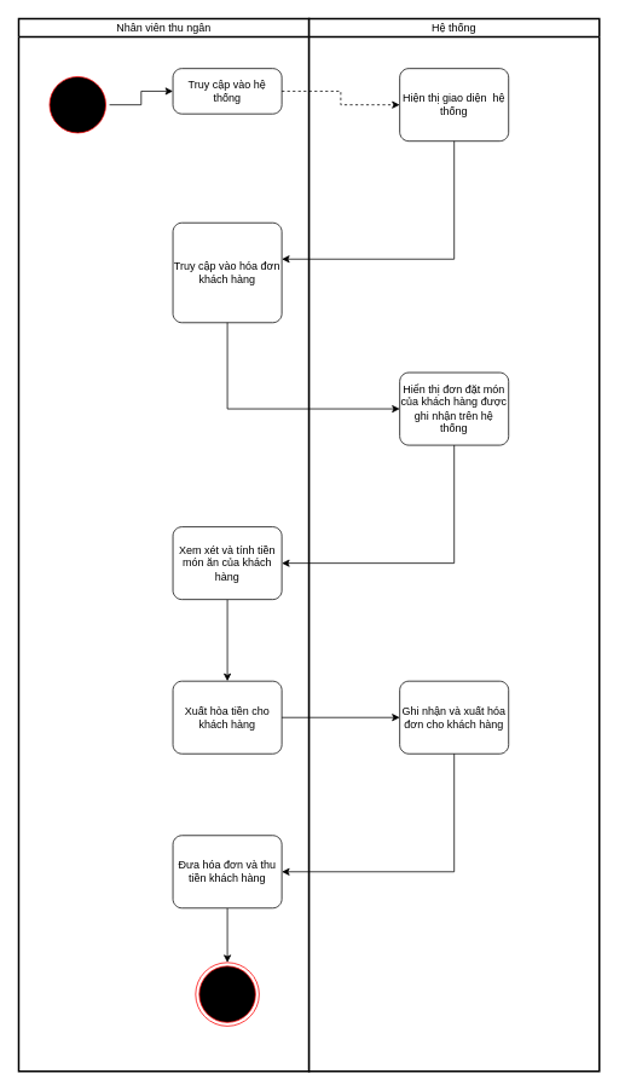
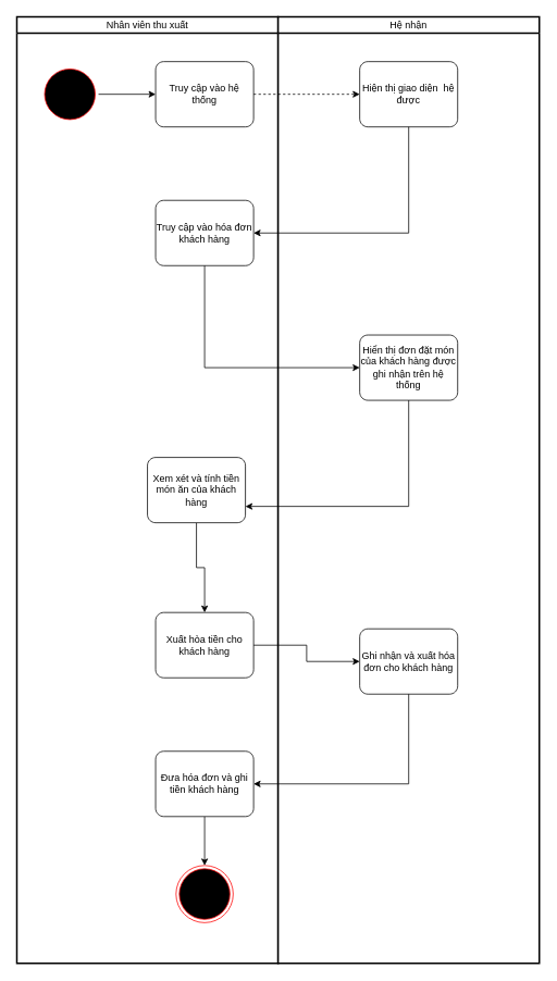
- <mxCell id="2" value="Nhân viên thu ngân" style="swimlane;html=1;startSize=20;fontStyle=0;collapsible=0;horizontal=1;swimlaneLine=1;strokeWidth=2;swimlaneFillColor=#ffffff;whiteSpace=wrap;" vertex="1" parent="1"><mxGeometry x="20" y="20" width="320" height="1160" as="geometry" /></mxCell>
+ <mxCell id="2" value="Nhân viên thu xuất" style="swimlane;html=1;startSize=20;fontStyle=0;collapsible=0;horizontal=1;swimlaneLine=1;strokeWidth=2;swimlaneFillColor=#ffffff;whiteSpace=wrap;" vertex="1" parent="1"><mxGeometry x="20" y="20" width="320" height="1160" as="geometry" /></mxCell>
- <mxCell id="13" value="Hệ thống" style="swimlane;html=1;startSize=20;fontStyle=0;collapsible=0;horizontal=1;swimlaneLine=1;strokeWidth=2;swimlaneFillColor=#ffffff;whiteSpace=wrap;" vertex="1" parent="1"><mxGeometry x="340" y="20" width="320" height="1160" as="geometry" /></mxCell>
+ <mxCell id="13" value="Hệ nhận" style="swimlane;html=1;startSize=20;fontStyle=0;collapsible=0;horizontal=1;swimlaneLine=1;strokeWidth=2;swimlaneFillColor=#ffffff;whiteSpace=wrap;" vertex="1" parent="1"><mxGeometry x="340" y="20" width="320" height="1160" as="geometry" /></mxCell>
- <mxCell id="4" value="Truy cập vào hệ thống" style="points=[[0.25,0,0],[0.5,0,0],[0.75,0,0],[1,0.25,0],[1,0.5,0],[1,0.75,0],[0.75,1,0],[0.5,1,0],[0.25,1,0],[0,0.75,0],[0,0.5,0],[0,0.25,0]];shape=mxgraph.bpmn.task;whiteSpace=wrap;rectStyle=rounded;size=10;html=1;container=1;expand=0;collapsible=0;taskMarker=abstract;" vertex="1" parent="2"><mxGeometry x="170" y="55" width="120" height="50" as="geometry" /></mxCell>
+ <mxCell id="4" value="Truy cập vào hệ thống" style="points=[[0.25,0,0],[0.5,0,0],[0.75,0,0],[1,0.25,0],[1,0.5,0],[1,0.75,0],[0.75,1,0],[0.5,1,0],[0.25,1,0],[0,0.75,0],[0,0.5,0],[0,0.25,0]];shape=mxgraph.bpmn.task;whiteSpace=wrap;rectStyle=rounded;size=10;html=1;container=1;expand=0;collapsible=0;taskMarker=abstract;" vertex="1" parent="2"><mxGeometry x="170" y="55" width="120" height="80" as="geometry" /></mxCell>
- <mxCell id="14" value="Hiện thị giao diện&amp;nbsp; hệ thống" style="points=[[0.25,0,0],[0.5,0,0],[0.75,0,0],[1,0.25,0],[1,0.5,0],[1,0.75,0],[0.75,1,0],[0.5,1,0],[0.25,1,0],[0,0.75,0],[0,0.5,0],[0,0.25,0]];shape=mxgraph.bpmn.task;whiteSpace=wrap;rectStyle=rounded;size=10;html=1;container=1;expand=0;collapsible=0;taskMarker=abstract;" vertex="1" parent="13"><mxGeometry x="100" y="55" width="120" height="80" as="geometry" /></mxCell>
+ <mxCell id="14" value="Hiện thị giao diện&amp;nbsp; hệ được" style="points=[[0.25,0,0],[0.5,0,0],[0.75,0,0],[1,0.25,0],[1,0.5,0],[1,0.75,0],[0.75,1,0],[0.5,1,0],[0.25,1,0],[0,0.75,0],[0,0.5,0],[0,0.25,0]];shape=mxgraph.bpmn.task;whiteSpace=wrap;rectStyle=rounded;size=10;html=1;container=1;expand=0;collapsible=0;taskMarker=abstract;" vertex="1" parent="13"><mxGeometry x="100" y="55" width="120" height="80" as="geometry" /></mxCell>
- <mxCell id="6" value="Truy cập vào hóa đơn khách hàng" style="points=[[0.25,0,0],[0.5,0,0],[0.75,0,0],[1,0.25,0],[1,0.5,0],[1,0.75,0],[0.75,1,0],[0.5,1,0],[0.25,1,0],[0,0.75,0],[0,0.5,0],[0,0.25,0]];shape=mxgraph.bpmn.task;whiteSpace=wrap;rectStyle=rounded;size=10;html=1;container=1;expand=0;collapsible=0;taskMarker=abstract;" vertex="1" parent="2"><mxGeometry x="170" y="225" width="120" height="110" as="geometry" /></mxCell>
+ <mxCell id="6" value="Truy cập vào hóa đơn khách hàng" style="points=[[0.25,0,0],[0.5,0,0],[0.75,0,0],[1,0.25,0],[1,0.5,0],[1,0.75,0],[0.75,1,0],[0.5,1,0],[0.25,1,0],[0,0.75,0],[0,0.5,0],[0,0.25,0]];shape=mxgraph.bpmn.task;whiteSpace=wrap;rectStyle=rounded;size=10;html=1;container=1;expand=0;collapsible=0;taskMarker=abstract;" vertex="1" parent="2"><mxGeometry x="170" y="225" width="120" height="80" as="geometry" /></mxCell>
- <mxCell id="8" value="Xem xét và tính tiền món ăn của khách hàng" style="points=[[0.25,0,0],[0.5,0,0],[0.75,0,0],[1,0.25,0],[1,0.5,0],[1,0.75,0],[0.75,1,0],[0.5,1,0],[0.25,1,0],[0,0.75,0],[0,0.5,0],[0,0.25,0]];shape=mxgraph.bpmn.task;whiteSpace=wrap;rectStyle=rounded;size=10;html=1;container=1;expand=0;collapsible=0;taskMarker=abstract;" vertex="1" parent="2"><mxGeometry x="170" y="560" width="120" height="80" as="geometry" /></mxCell>
+ <mxCell id="8" value="Xem xét và tính tiền món ăn của khách hàng" style="points=[[0.25,0,0],[0.5,0,0],[0.75,0,0],[1,0.25,0],[1,0.5,0],[1,0.75,0],[0.75,1,0],[0.5,1,0],[0.25,1,0],[0,0.75,0],[0,0.5,0],[0,0.25,0]];shape=mxgraph.bpmn.task;whiteSpace=wrap;rectStyle=rounded;size=10;html=1;container=1;expand=0;collapsible=0;taskMarker=abstract;" vertex="1" parent="2"><mxGeometry x="160" y="540" width="120" height="80" as="geometry" /></mxCell>
- <mxCell id="16" value="Ghi nhận và xuất hóa đơn cho khách hàng" style="points=[[0.25,0,0],[0.5,0,0],[0.75,0,0],[1,0.25,0],[1,0.5,0],[1,0.75,0],[0.75,1,0],[0.5,1,0],[0.25,1,0],[0,0.75,0],[0,0.5,0],[0,0.25,0]];shape=mxgraph.bpmn.task;whiteSpace=wrap;rectStyle=rounded;size=10;html=1;container=1;expand=0;collapsible=0;taskMarker=abstract;" vertex="1" parent="13"><mxGeometry x="100" y="730" width="120" height="80" as="geometry" /></mxCell>
+ <mxCell id="16" value="Ghi nhận và xuất hóa đơn cho khách hàng" style="points=[[0.25,0,0],[0.5,0,0],[0.75,0,0],[1,0.25,0],[1,0.5,0],[1,0.75,0],[0.75,1,0],[0.5,1,0],[0.25,1,0],[0,0.75,0],[0,0.5,0],[0,0.25,0]];shape=mxgraph.bpmn.task;whiteSpace=wrap;rectStyle=rounded;size=10;html=1;container=1;expand=0;collapsible=0;taskMarker=abstract;" vertex="1" parent="13"><mxGeometry x="100" y="750" width="120" height="80" as="geometry" /></mxCell>
- <mxCell id="11" value="Đưa hóa đơn và thu tiền khách hàng" style="points=[[0.25,0,0],[0.5,0,0],[0.75,0,0],[1,0.25,0],[1,0.5,0],[1,0.75,0],[0.75,1,0],[0.5,1,0],[0.25,1,0],[0,0.75,0],[0,0.5,0],[0,0.25,0]];shape=mxgraph.bpmn.task;whiteSpace=wrap;rectStyle=rounded;size=10;html=1;container=1;expand=0;collapsible=0;taskMarker=abstract;" vertex="1" parent="2"><mxGeometry x="170" y="900" width="120" height="80" as="geometry" /></mxCell>
+ <mxCell id="11" value="Đưa hóa đơn và ghi tiền khách hàng" style="points=[[0.25,0,0],[0.5,0,0],[0.75,0,0],[1,0.25,0],[1,0.5,0],[1,0.75,0],[0.75,1,0],[0.5,1,0],[0.25,1,0],[0,0.75,0],[0,0.5,0],[0,0.25,0]];shape=mxgraph.bpmn.task;whiteSpace=wrap;rectStyle=rounded;size=10;html=1;container=1;expand=0;collapsible=0;taskMarker=abstract;" vertex="1" parent="2"><mxGeometry x="170" y="900" width="120" height="80" as="geometry" /></mxCell>
